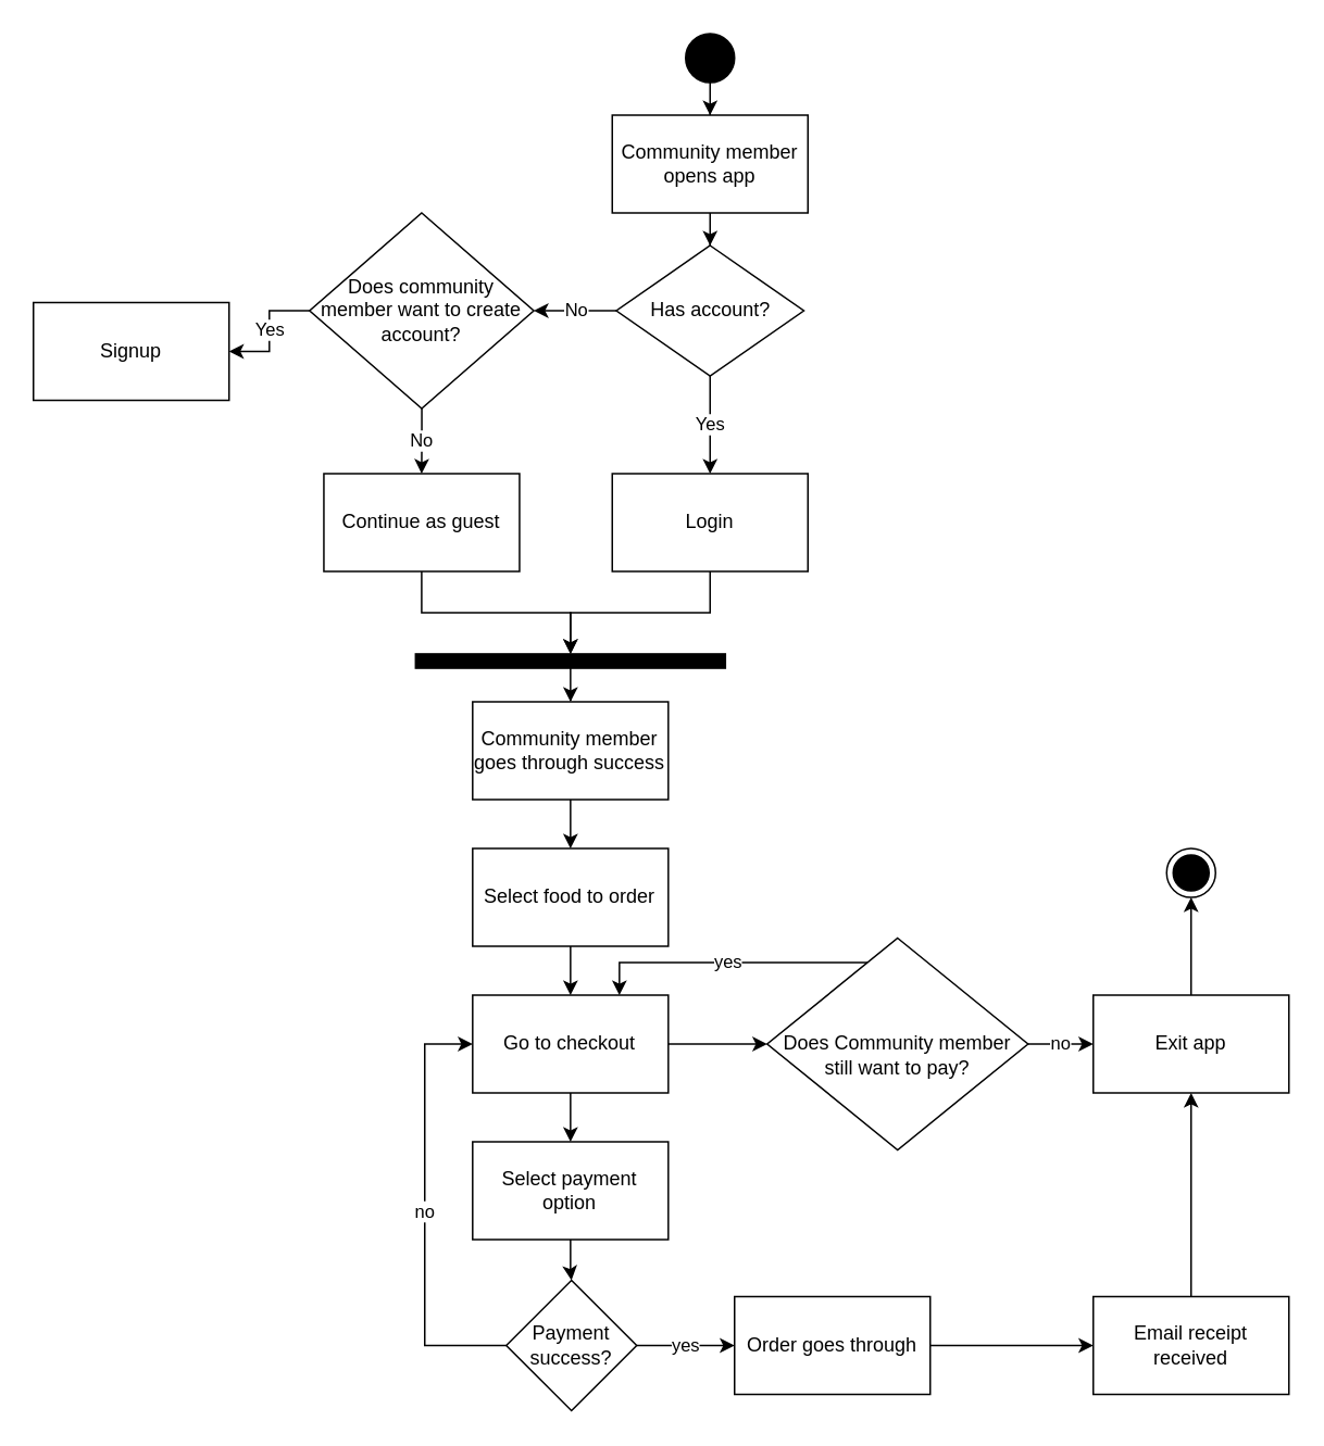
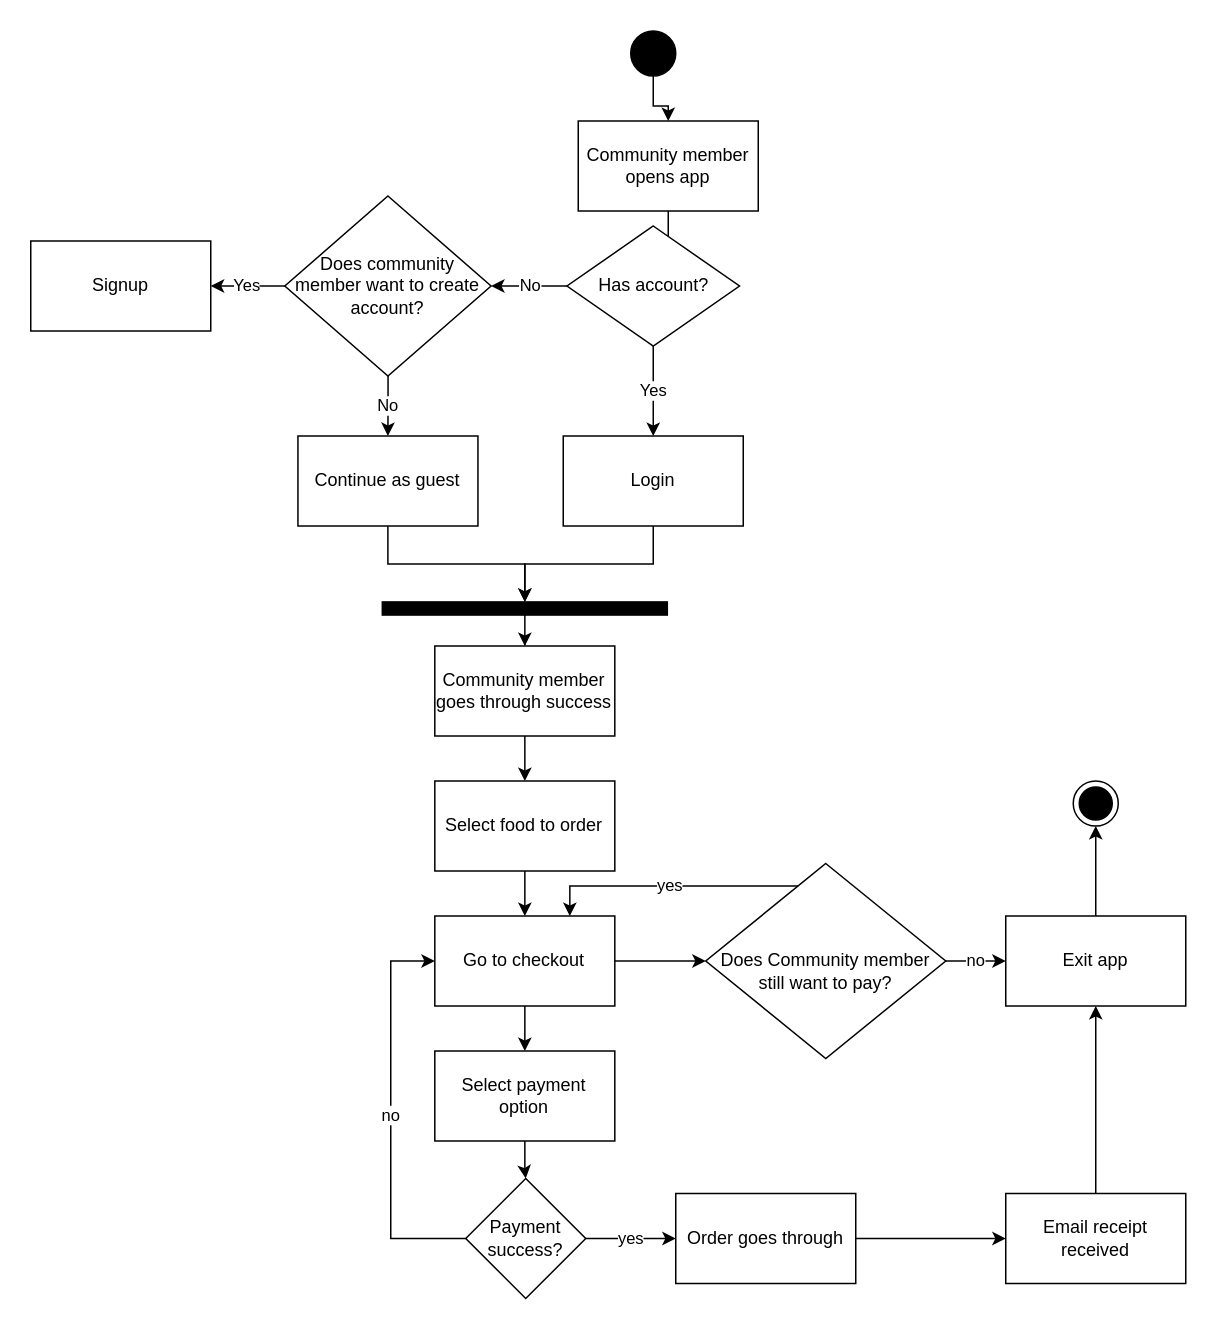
- <mxCell id="5" value="Community member opens app" style="rounded=0;whiteSpace=wrap;html=1;" parent="1" vertex="1"><mxGeometry x="375" y="70" width="120" height="60" as="geometry" /></mxCell>
+ <mxCell id="5" value="Community member opens app" style="rounded=0;whiteSpace=wrap;html=1;" parent="1" vertex="1"><mxGeometry x="385" y="80" width="120" height="60" as="geometry" /></mxCell>
- <mxCell id="14" value="Signup" style="whiteSpace=wrap;html=1;" parent="1" vertex="1"><mxGeometry x="20" y="185" width="120" height="60" as="geometry" /></mxCell>
+ <mxCell id="14" value="Signup" style="whiteSpace=wrap;html=1;" parent="1" vertex="1"><mxGeometry x="20" y="160" width="120" height="60" as="geometry" /></mxCell>
